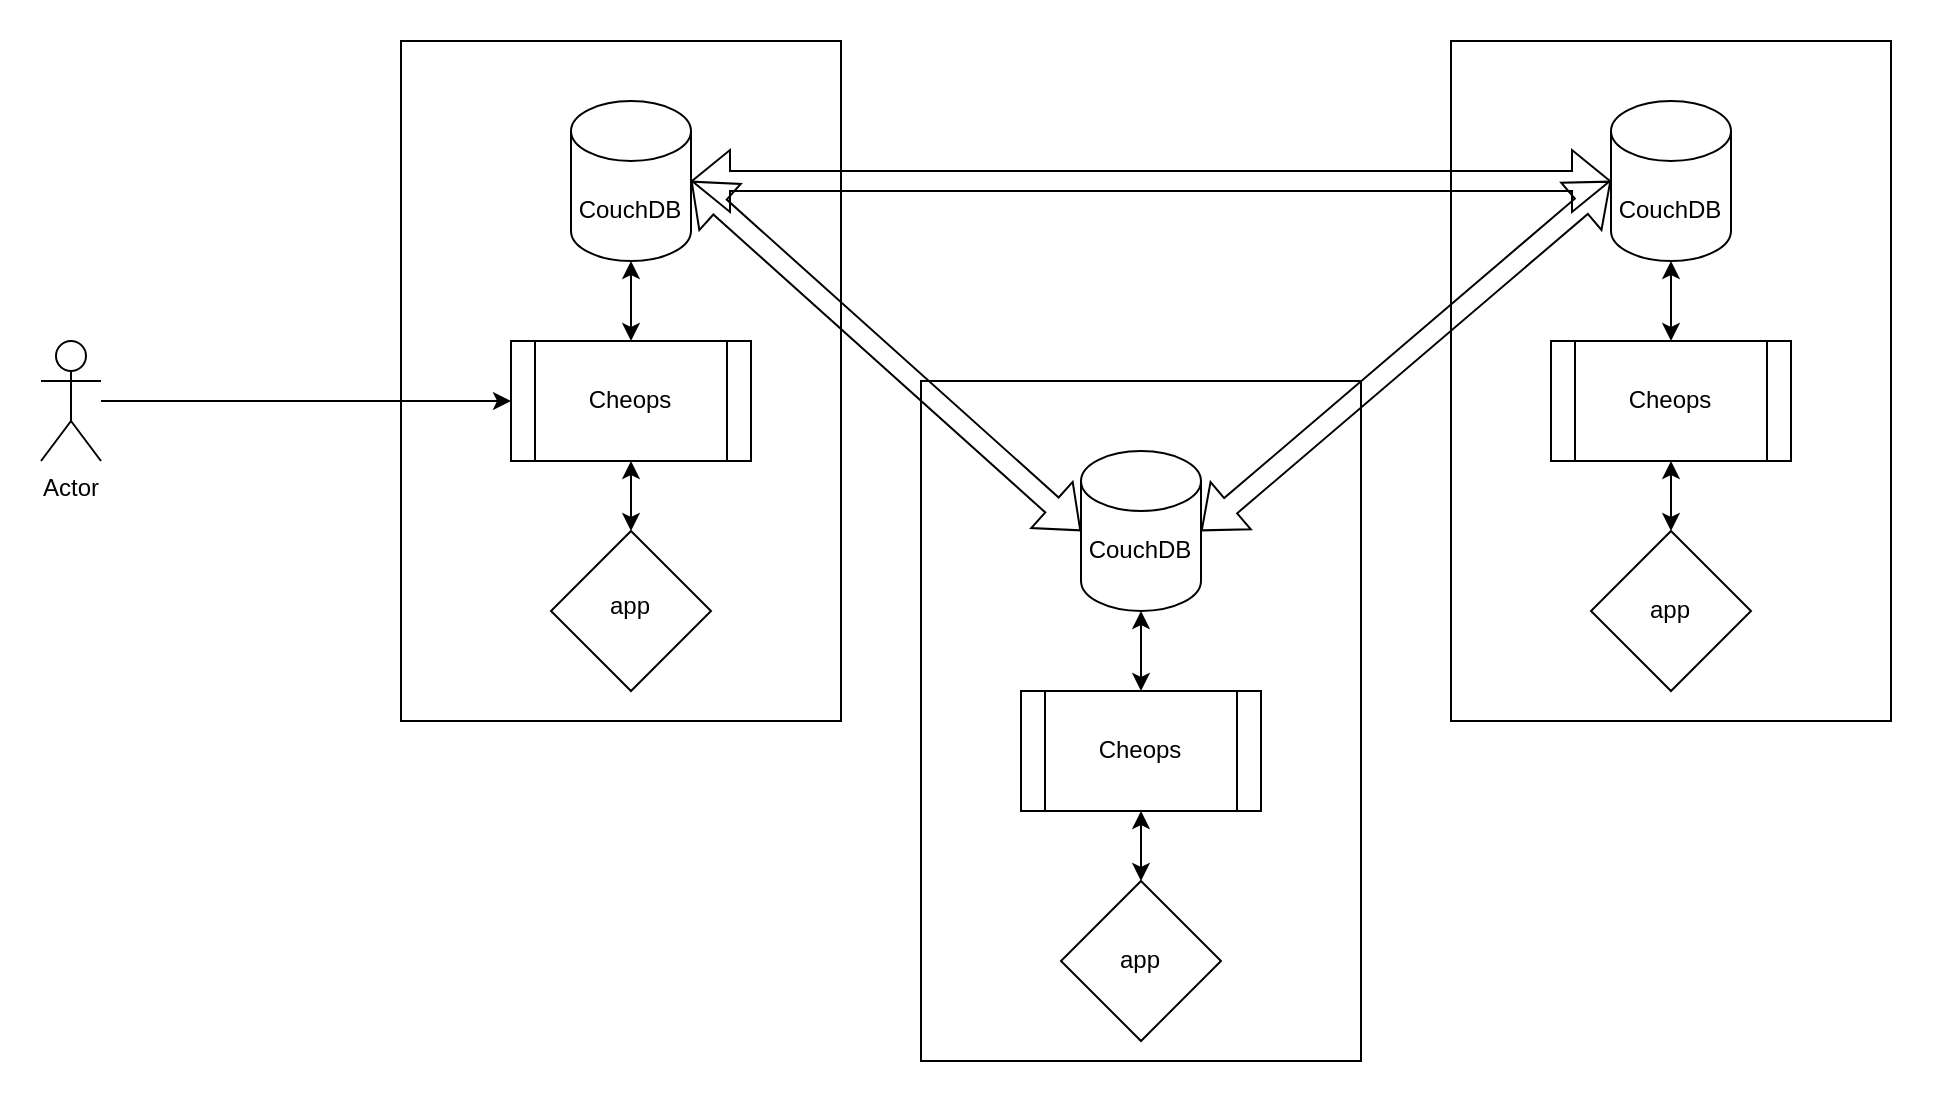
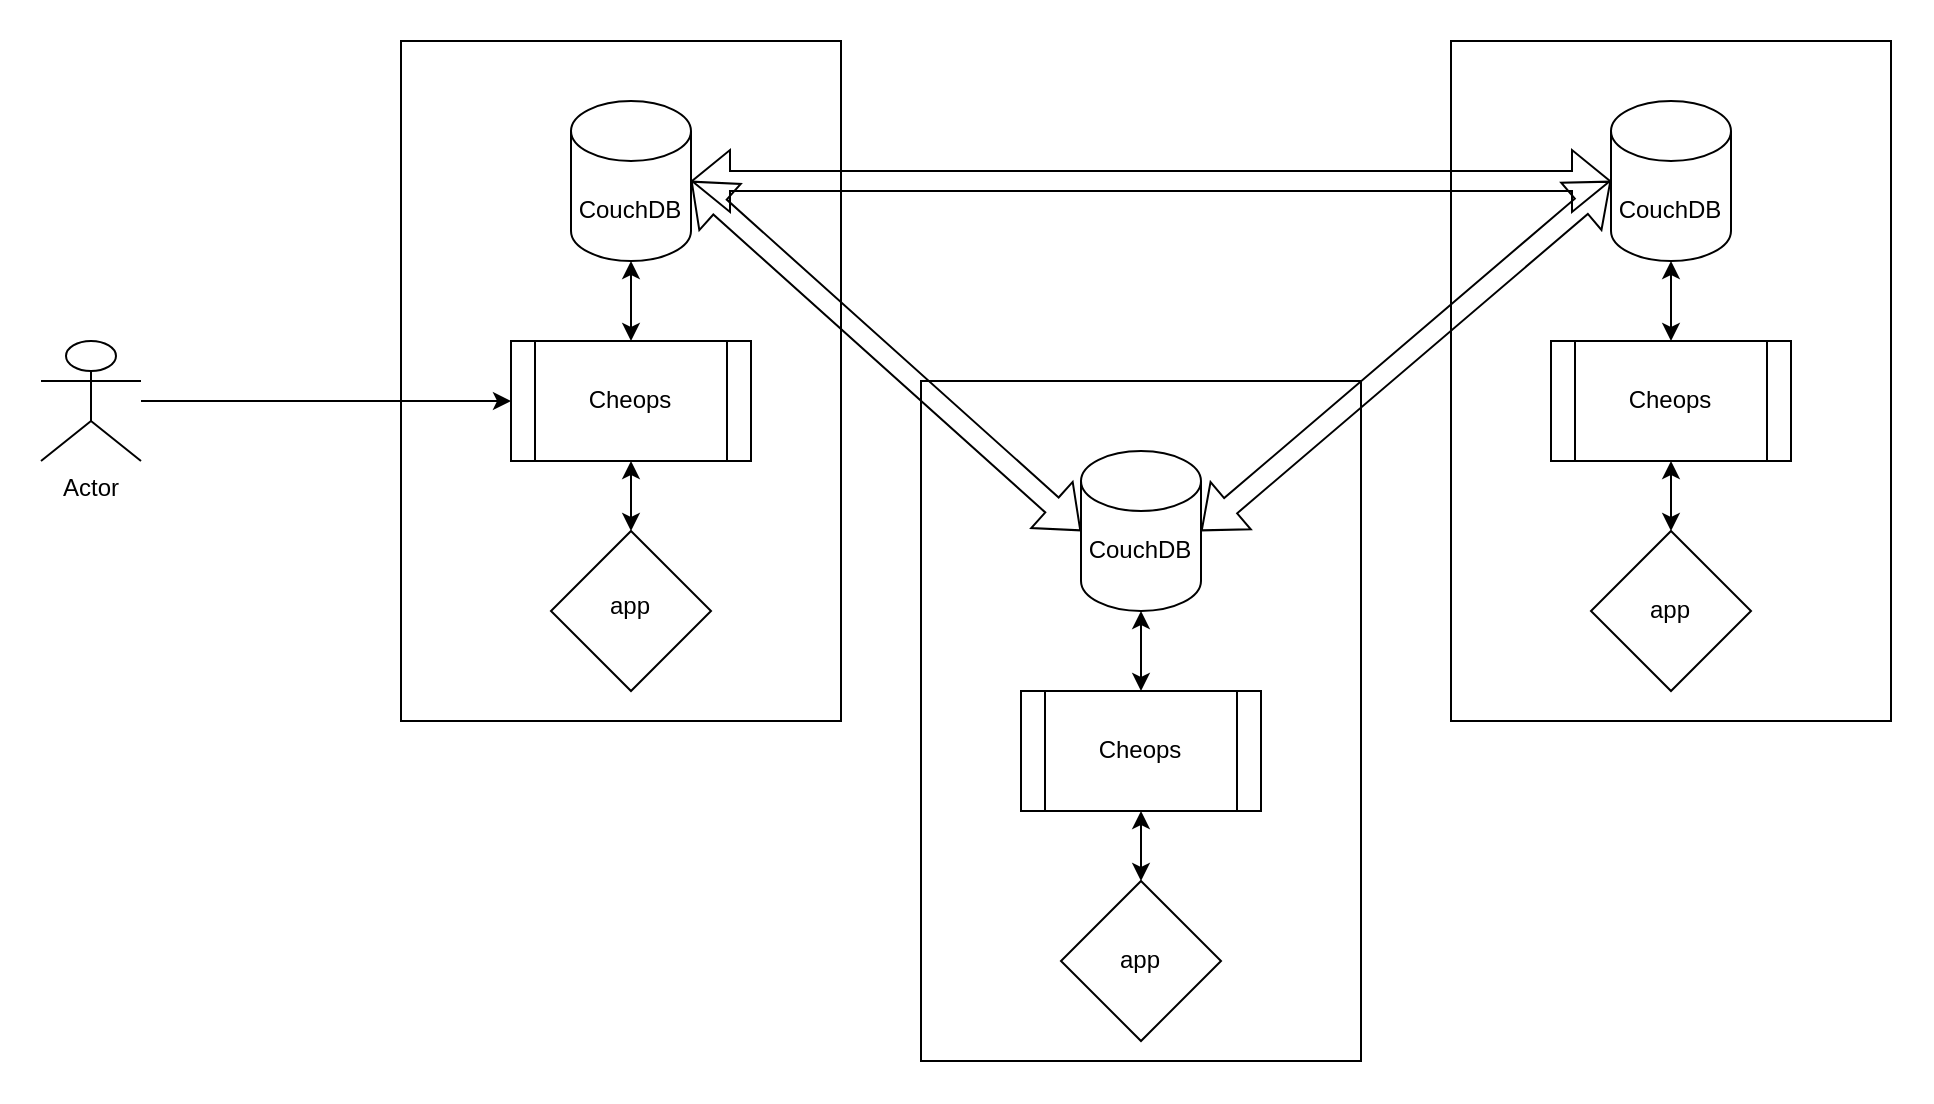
- <mxCell id="33" value="Actor" style="shape=umlActor;verticalLabelPosition=bottom;verticalAlign=top;html=1;outlineConnect=0;" vertex="1" parent="1"><mxGeometry x="20" y="170" width="30" height="60" as="geometry" /></mxCell>
+ <mxCell id="33" value="Actor" style="shape=umlActor;verticalLabelPosition=bottom;verticalAlign=top;html=1;outlineConnect=0;" vertex="1" parent="1"><mxGeometry x="20" y="170" width="50" height="60" as="geometry" /></mxCell>
